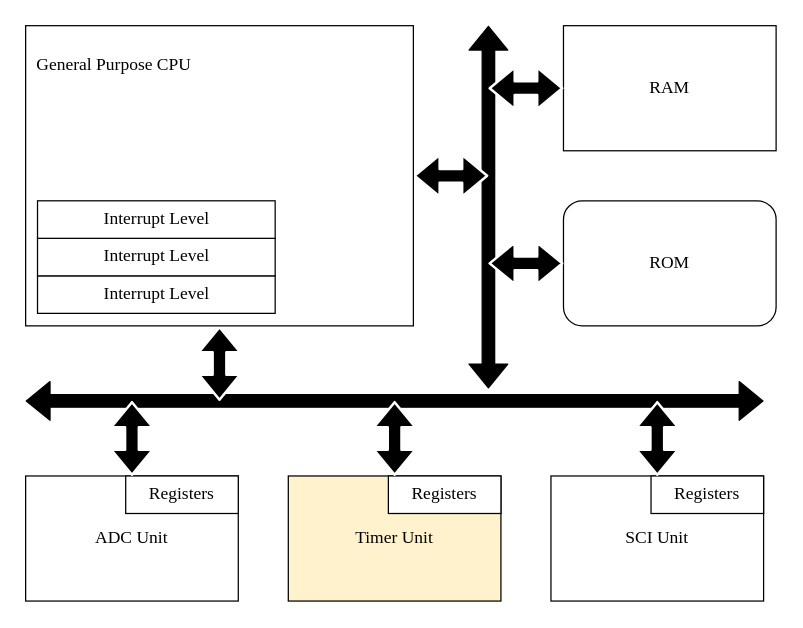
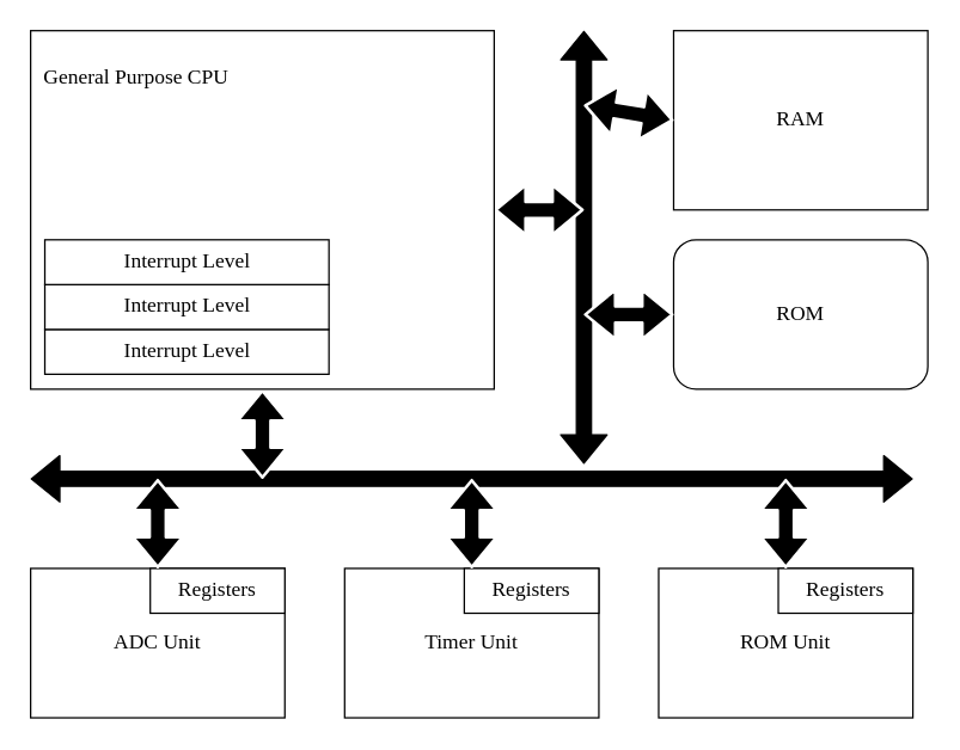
- <mxCell id="2" value="RAM" style="rounded=0;whiteSpace=wrap;html=1;fontFamily=Arial Unicode MS;fontSize=14;" parent="1" vertex="1"><mxGeometry x="450" y="20" width="170" height="100" as="geometry" /></mxCell>
+ <mxCell id="2" value="RAM" style="rounded=0;whiteSpace=wrap;html=1;fontFamily=Arial Unicode MS;fontSize=14;" parent="1" vertex="1"><mxGeometry x="450" y="20" width="170" height="120" as="geometry" /></mxCell>
- <mxCell id="9" value="Timer Unit" style="rounded=0;whiteSpace=wrap;html=1;fontFamily=Arial Unicode MS;fontSize=14;fillColor=#fff2cc;" parent="8" vertex="1"><mxGeometry width="170" height="100" as="geometry" /></mxCell>
+ <mxCell id="9" value="Timer Unit" style="rounded=0;whiteSpace=wrap;html=1;fontFamily=Arial Unicode MS;fontSize=14;" parent="8" vertex="1"><mxGeometry width="170" height="100" as="geometry" /></mxCell>
- <mxCell id="12" value="SCI Unit" style="rounded=0;whiteSpace=wrap;html=1;fontFamily=Arial Unicode MS;fontSize=14;" parent="11" vertex="1"><mxGeometry width="170" height="100" as="geometry" /></mxCell>
+ <mxCell id="12" value="ROM Unit" style="rounded=0;whiteSpace=wrap;html=1;fontFamily=Arial Unicode MS;fontSize=14;" parent="11" vertex="1"><mxGeometry width="170" height="100" as="geometry" /></mxCell>
